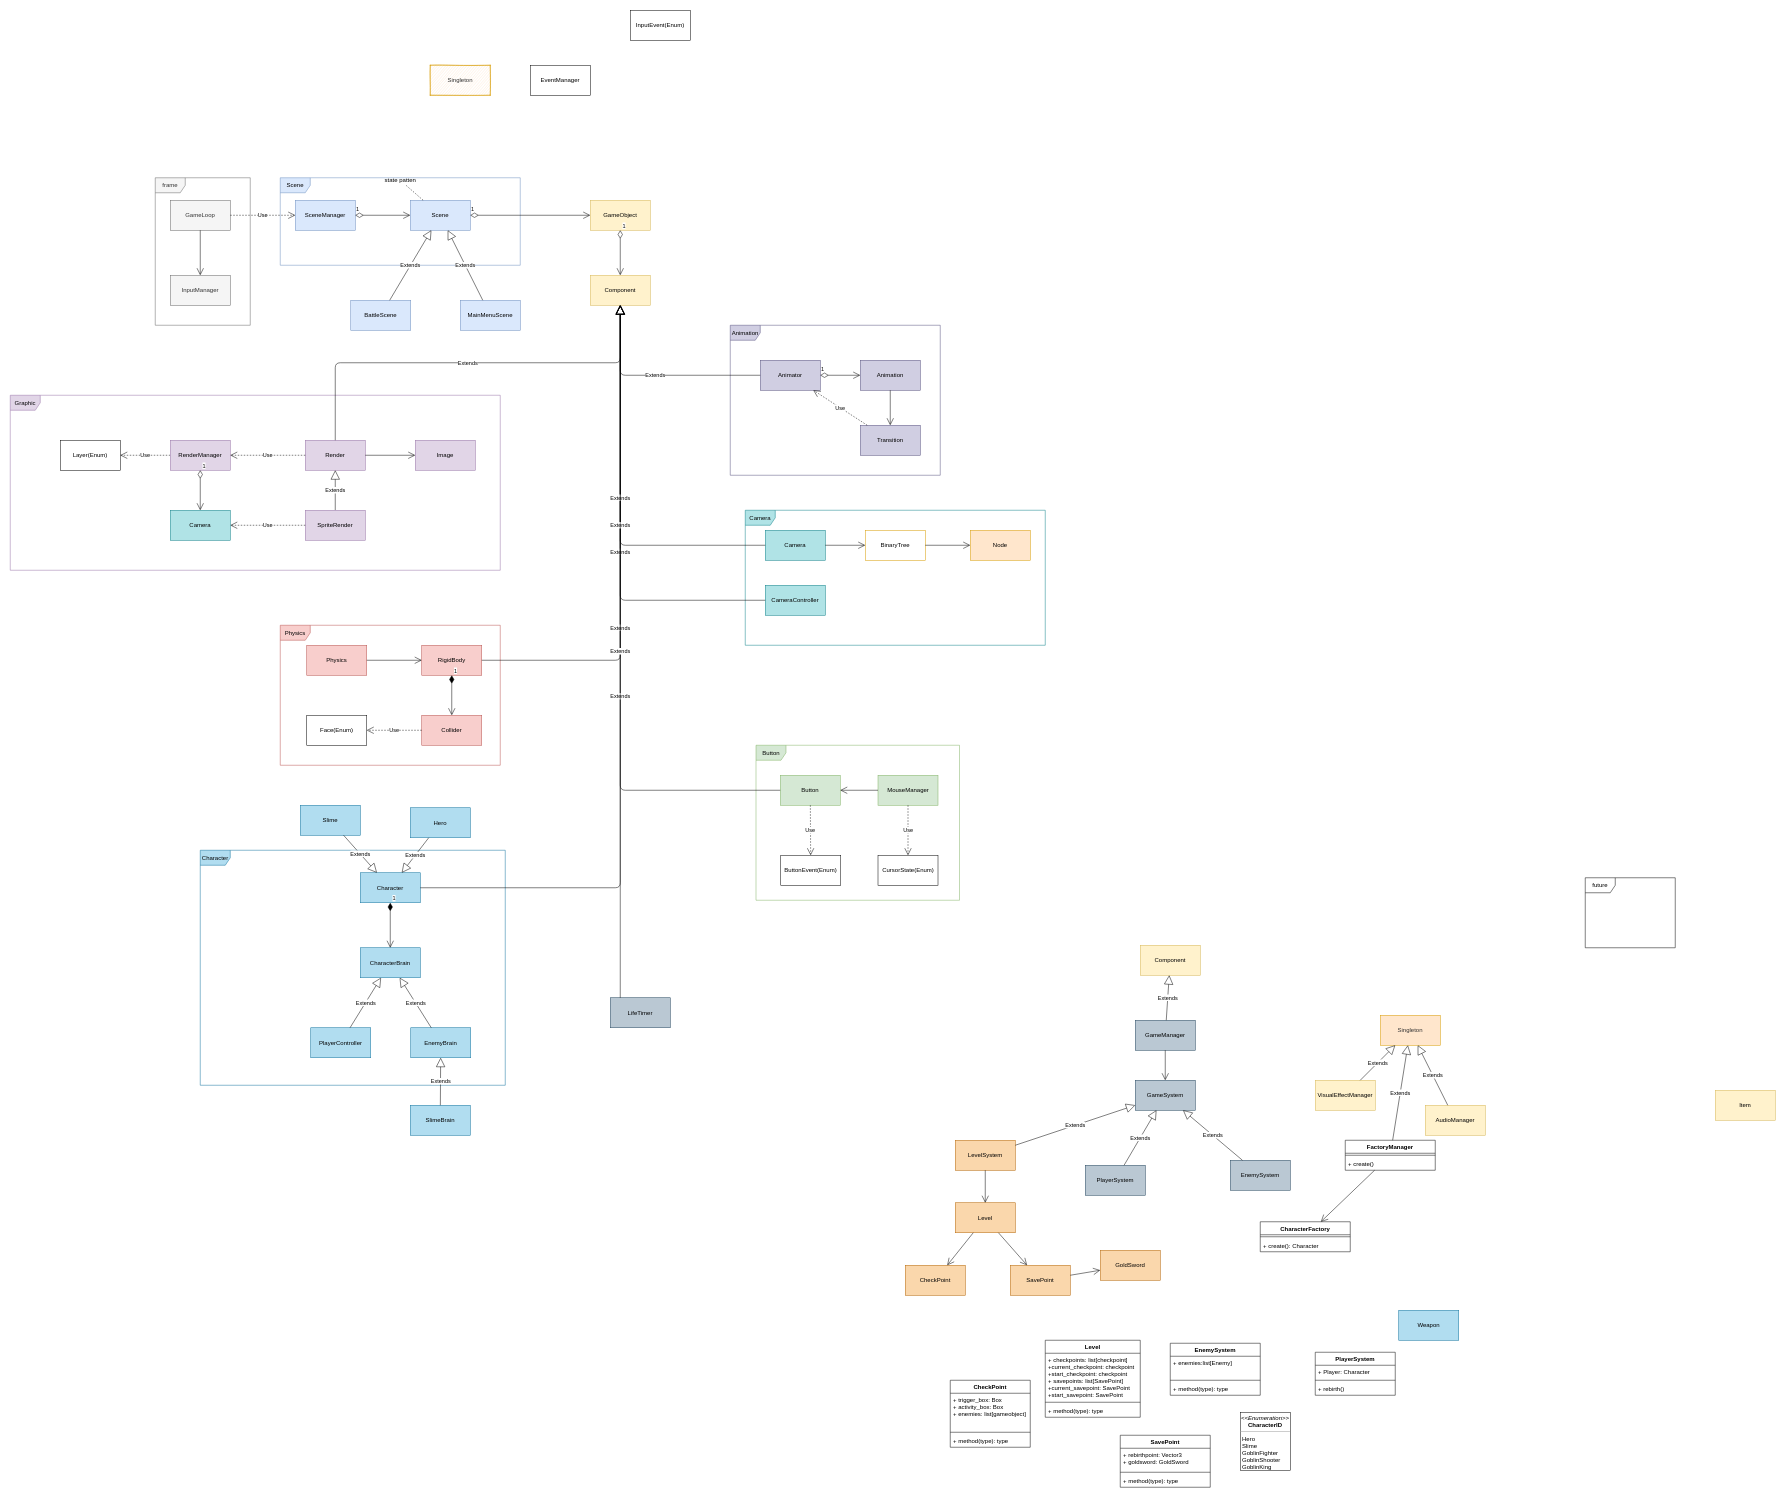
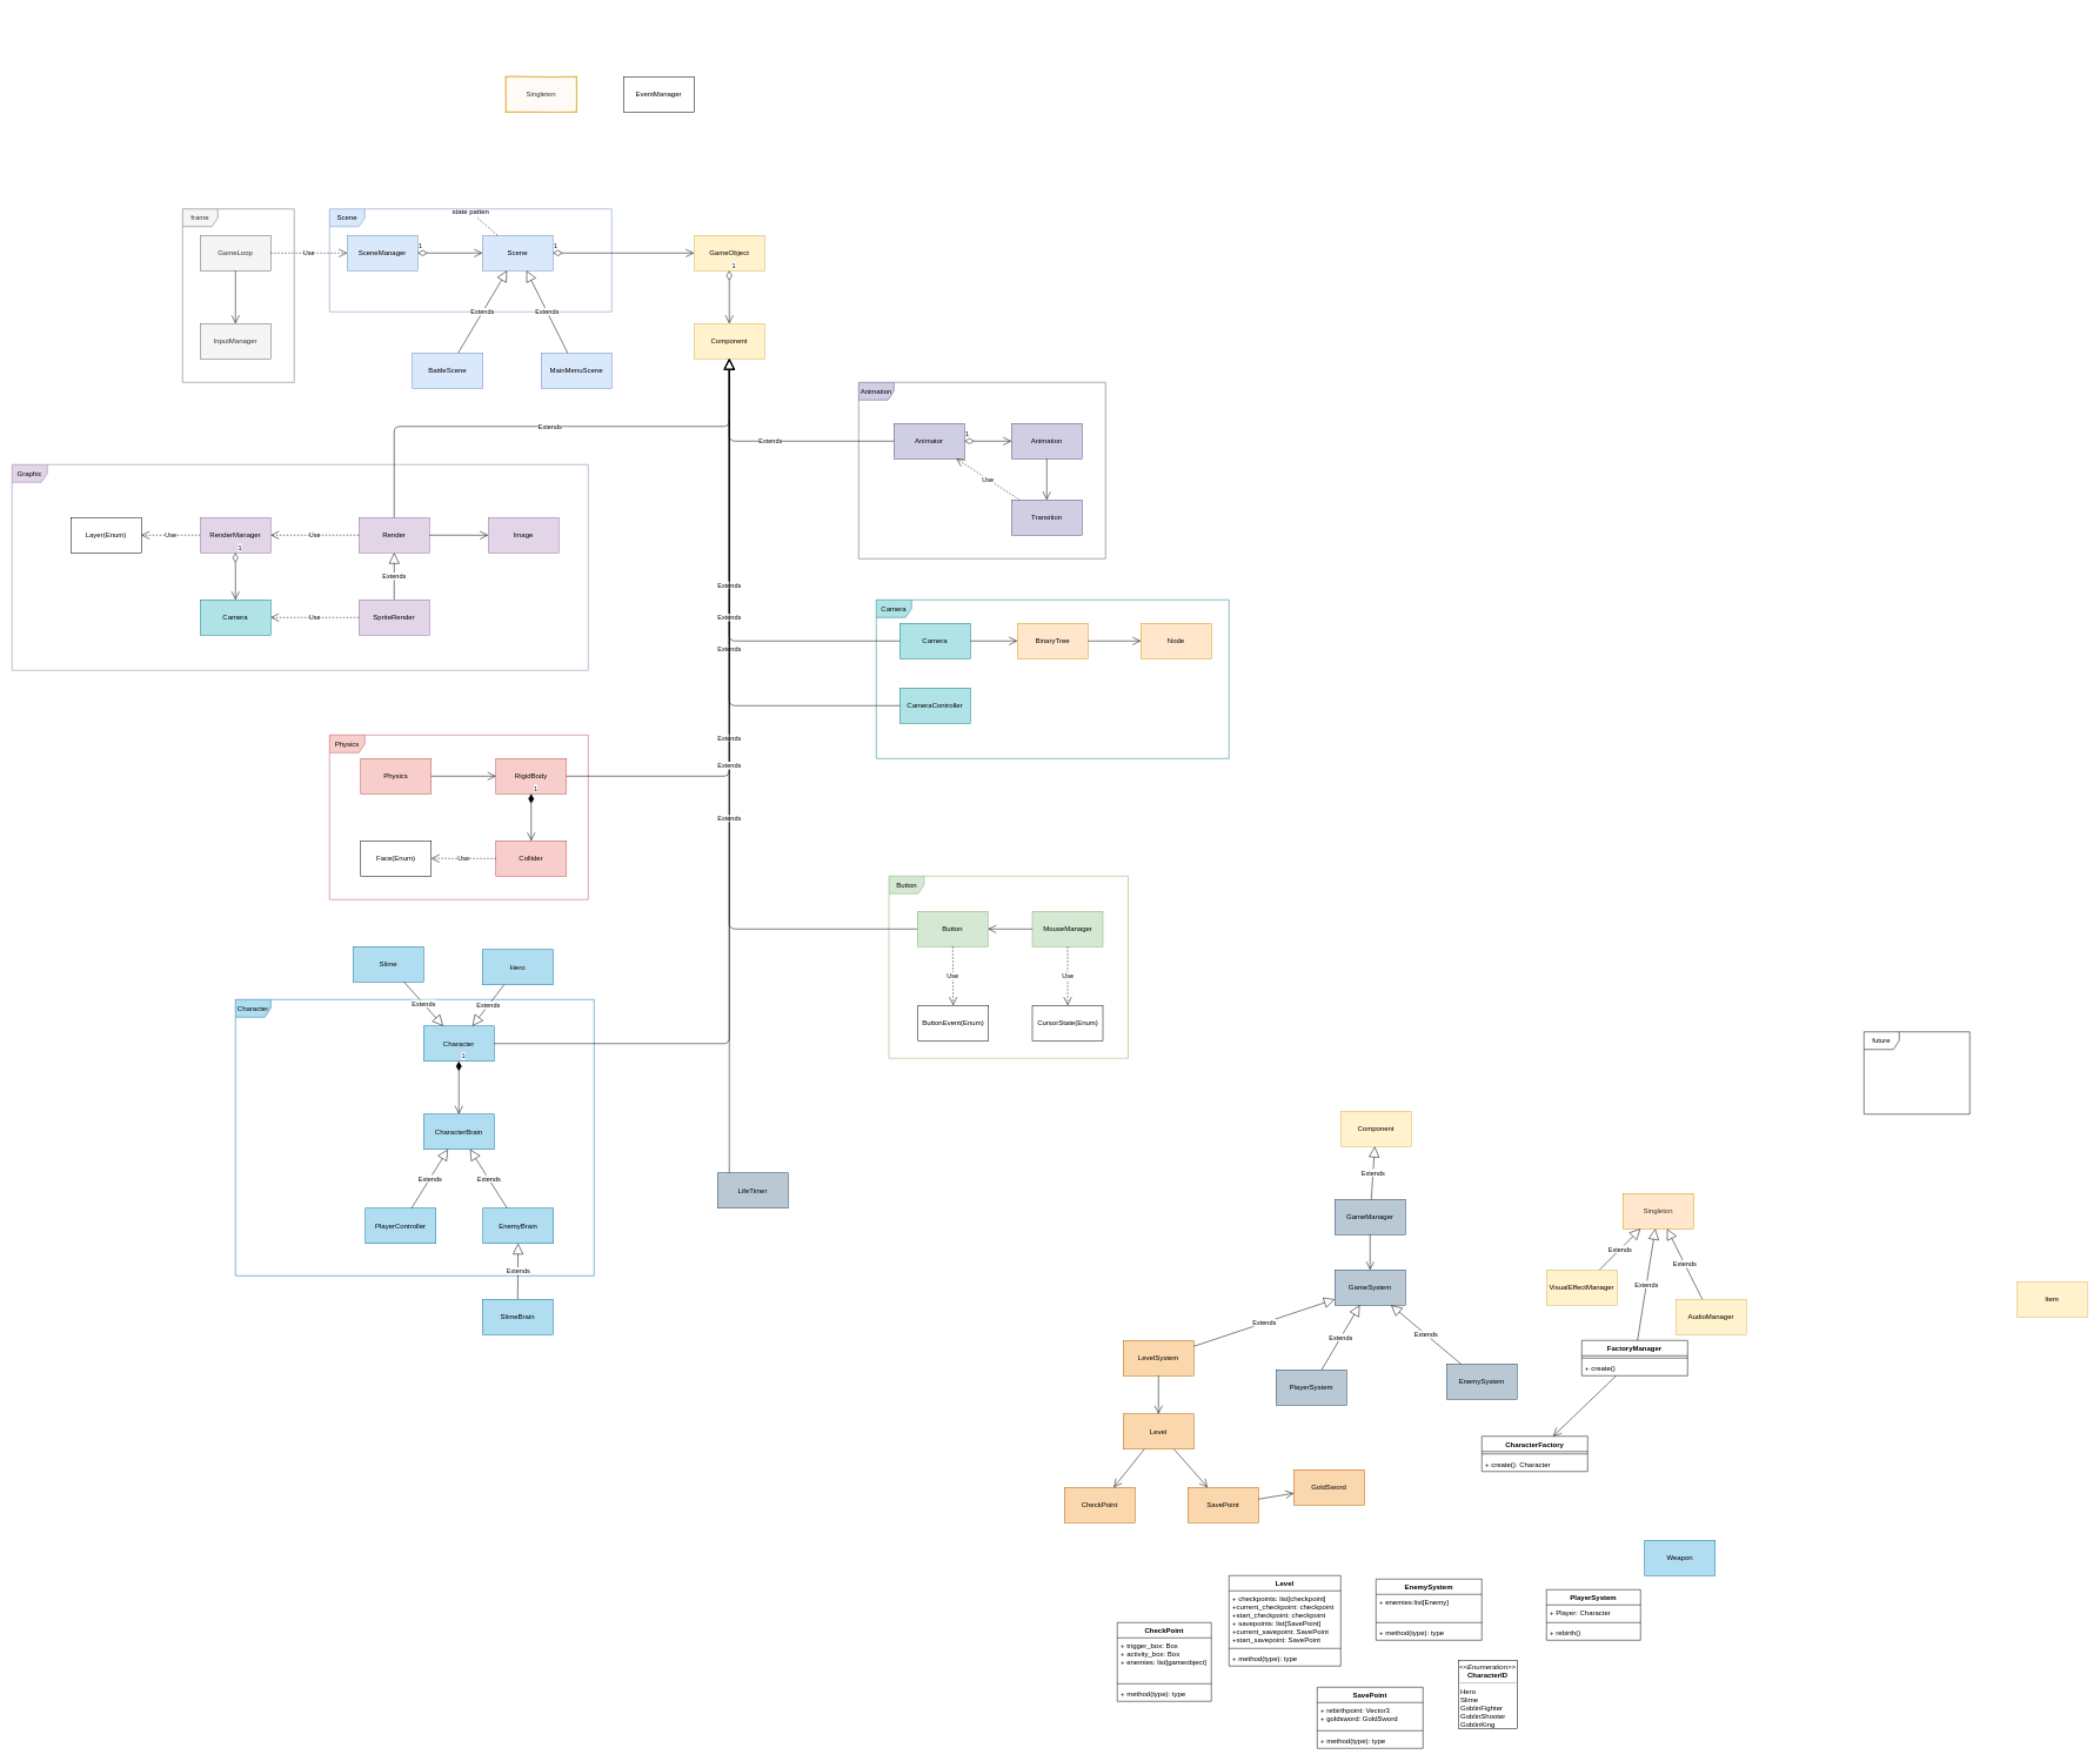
- <mxCell id="67" value="InputEvent(Enum)" style="whiteSpace=wrap;html=1;" parent="1" vertex="1"><mxGeometry x="1260" y="20" width="120" height="60" as="geometry" /></mxCell>
- <mxCell id="75" value="BinaryTree" style="whiteSpace=wrap;html=1;fillColor=#ffffff;strokeColor=#d79b00;" parent="1" vertex="1"><mxGeometry x="1730" y="1060" width="120" height="60" as="geometry" /></mxCell>
+ <mxCell id="75" value="BinaryTree" style="whiteSpace=wrap;html=1;fillColor=#ffe6cc;strokeColor=#d79b00;" parent="1" vertex="1"><mxGeometry x="1730" y="1060" width="120" height="60" as="geometry" /></mxCell>
